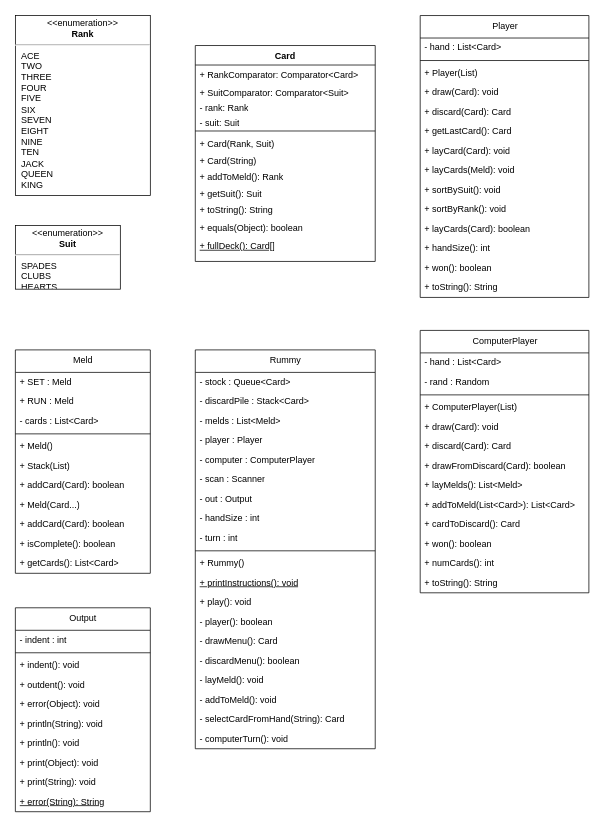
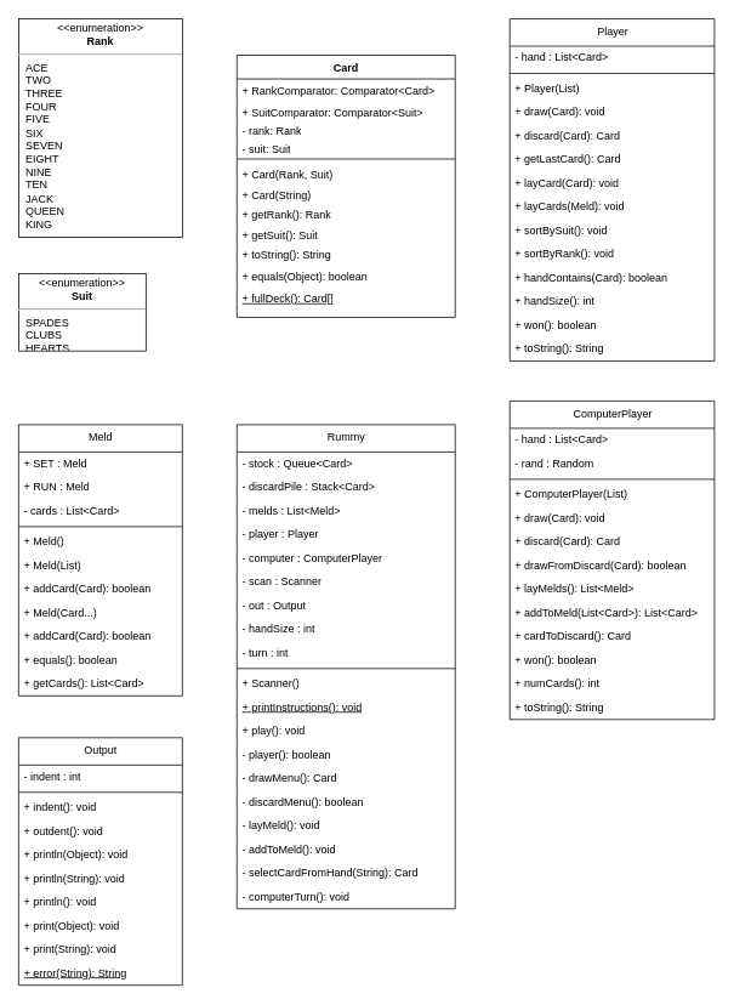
- <mxCell id="83" value="&lt;span style=&quot;background-color: initial;&quot;&gt;+ addToMeld(): Rank&lt;/span&gt;&lt;br&gt;&lt;div&gt;&lt;/div&gt;" style="text;strokeColor=none;fillColor=none;align=left;verticalAlign=top;spacingLeft=4;spacingRight=4;overflow=hidden;rotatable=0;points=[[0,0.5],[1,0.5]];portConstraint=eastwest;whiteSpace=wrap;html=1;" parent="75" vertex="1"><mxGeometry y="162" width="240" height="22" as="geometry" /></mxCell>
+ <mxCell id="83" value="&lt;span style=&quot;background-color: initial;&quot;&gt;+ getRank(): Rank&lt;/span&gt;&lt;br&gt;&lt;div&gt;&lt;/div&gt;" style="text;strokeColor=none;fillColor=none;align=left;verticalAlign=top;spacingLeft=4;spacingRight=4;overflow=hidden;rotatable=0;points=[[0,0.5],[1,0.5]];portConstraint=eastwest;whiteSpace=wrap;html=1;" parent="75" vertex="1"><mxGeometry y="162" width="240" height="22" as="geometry" /></mxCell>
- <mxCell id="50" value="+ layCards(Card): boolean" style="text;html=1;strokeColor=none;fillColor=none;align=left;verticalAlign=middle;spacingLeft=4;spacingRight=4;overflow=hidden;rotatable=0;points=[[0,0.5],[1,0.5]];portConstraint=eastwest;" parent="39" vertex="1"><mxGeometry y="272" width="225" height="26" as="geometry" /></mxCell>
+ <mxCell id="50" value="+ handContains(Card): boolean" style="text;html=1;strokeColor=none;fillColor=none;align=left;verticalAlign=middle;spacingLeft=4;spacingRight=4;overflow=hidden;rotatable=0;points=[[0,0.5],[1,0.5]];portConstraint=eastwest;" parent="39" vertex="1"><mxGeometry y="272" width="225" height="26" as="geometry" /></mxCell>
- <mxCell id="22" value="+ Stack(List&lt;Card&gt;)" style="text;html=1;strokeColor=none;fillColor=none;align=left;verticalAlign=middle;spacingLeft=4;spacingRight=4;overflow=hidden;rotatable=0;points=[[0,0.5],[1,0.5]];portConstraint=eastwest;" parent="16" vertex="1"><mxGeometry y="142" width="180" height="26" as="geometry" /></mxCell>
+ <mxCell id="22" value="+ Meld(List&lt;Card&gt;)" style="text;html=1;strokeColor=none;fillColor=none;align=left;verticalAlign=middle;spacingLeft=4;spacingRight=4;overflow=hidden;rotatable=0;points=[[0,0.5],[1,0.5]];portConstraint=eastwest;" parent="16" vertex="1"><mxGeometry y="142" width="180" height="26" as="geometry" /></mxCell>
- <mxCell id="26" value="+ isComplete(): boolean" style="text;html=1;strokeColor=none;fillColor=none;align=left;verticalAlign=middle;spacingLeft=4;spacingRight=4;overflow=hidden;rotatable=0;points=[[0,0.5],[1,0.5]];portConstraint=eastwest;" parent="16" vertex="1"><mxGeometry y="246" width="180" height="26" as="geometry" /></mxCell>
+ <mxCell id="26" value="+ equals(): boolean" style="text;html=1;strokeColor=none;fillColor=none;align=left;verticalAlign=middle;spacingLeft=4;spacingRight=4;overflow=hidden;rotatable=0;points=[[0,0.5],[1,0.5]];portConstraint=eastwest;" parent="16" vertex="1"><mxGeometry y="246" width="180" height="26" as="geometry" /></mxCell>
- <mxCell id="65" value="+ Rummy()" style="text;html=1;strokeColor=none;fillColor=none;align=left;verticalAlign=middle;spacingLeft=4;spacingRight=4;overflow=hidden;rotatable=0;points=[[0,0.5],[1,0.5]];portConstraint=eastwest;" parent="54" vertex="1"><mxGeometry y="272" width="240" height="26" as="geometry" /></mxCell>
+ <mxCell id="65" value="+ Scanner()" style="text;html=1;strokeColor=none;fillColor=none;align=left;verticalAlign=middle;spacingLeft=4;spacingRight=4;overflow=hidden;rotatable=0;points=[[0,0.5],[1,0.5]];portConstraint=eastwest;" parent="54" vertex="1"><mxGeometry y="272" width="240" height="26" as="geometry" /></mxCell>
- <mxCell id="33" value="+ error(Object): void" style="text;html=1;strokeColor=none;fillColor=none;align=left;verticalAlign=middle;spacingLeft=4;spacingRight=4;overflow=hidden;rotatable=0;points=[[0,0.5],[1,0.5]];portConstraint=eastwest;" parent="28" vertex="1"><mxGeometry y="116" width="180" height="26" as="geometry" /></mxCell>
+ <mxCell id="33" value="+ println(Object): void" style="text;html=1;strokeColor=none;fillColor=none;align=left;verticalAlign=middle;spacingLeft=4;spacingRight=4;overflow=hidden;rotatable=0;points=[[0,0.5],[1,0.5]];portConstraint=eastwest;" parent="28" vertex="1"><mxGeometry y="116" width="180" height="26" as="geometry" /></mxCell>
